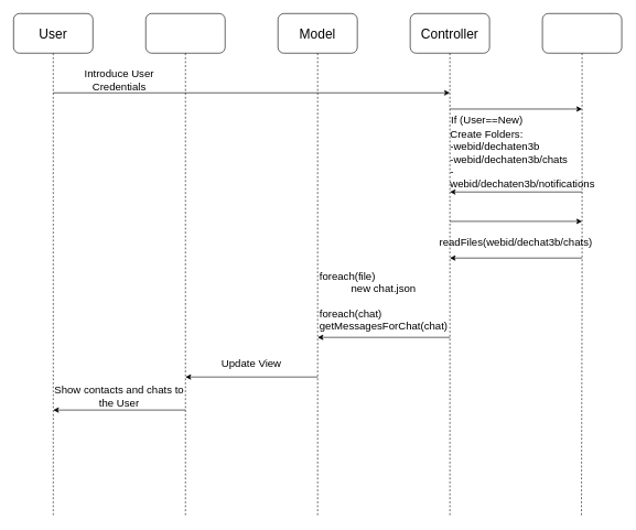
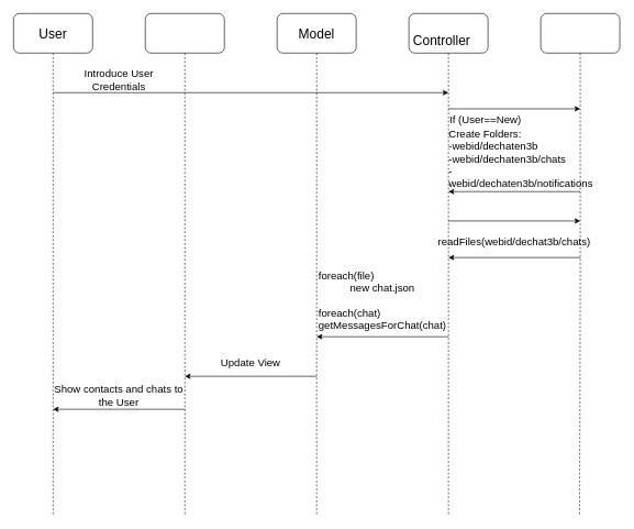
- <mxCell id="9" value="&lt;font style=&quot;font-size: 20px&quot;&gt;Controller&lt;/font&gt;" style="text;html=1;strokeColor=none;fillColor=none;align=center;verticalAlign=middle;whiteSpace=wrap;rounded=0;" vertex="1" parent="1"><mxGeometry x="635" y="40" width="90" height="20" as="geometry" /></mxCell>
+ <mxCell id="9" value="&lt;font style=&quot;font-size: 20px&quot;&gt;Controller&lt;/font&gt;" style="text;html=1;strokeColor=none;fillColor=none;align=center;verticalAlign=middle;whiteSpace=wrap;rounded=0;" vertex="1" parent="1"><mxGeometry x="625" y="50" width="90" height="20" as="geometry" /></mxCell>
